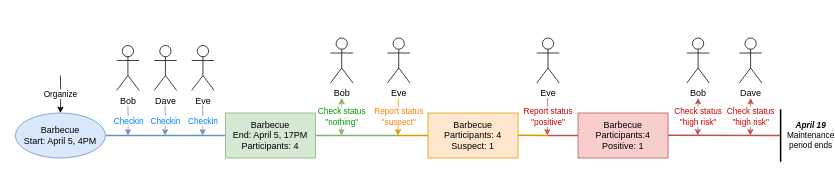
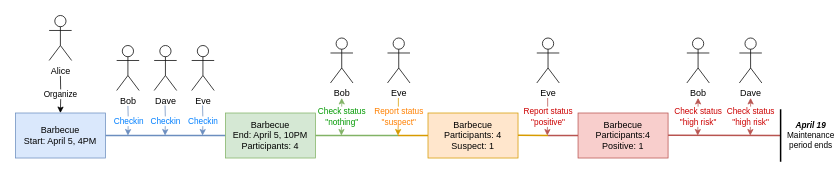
+ <mxCell id="3" value="Alice" style="shape=umlActor;verticalLabelPosition=bottom;labelBackgroundColor=#ffffff;verticalAlign=top;html=1;outlineConnect=0;" vertex="1" parent="1"><mxGeometry x="65" y="20" width="30" height="60" as="geometry" /></mxCell>
- <mxCell id="5" value="Barbecue&lt;br&gt;Start: April 5, 4PM" style="ellipse;whiteSpace=wrap;html=1;fillColor=#dae8fc;strokeColor=#6c8ebf;" vertex="1" parent="1"><mxGeometry x="20" y="150" width="120" height="60" as="geometry" /></mxCell>
+ <mxCell id="5" value="Barbecue&lt;br&gt;Start: April 5, 4PM" style="rounded=0;whiteSpace=wrap;html=1;fillColor=#dae8fc;strokeColor=#6c8ebf;" vertex="1" parent="1"><mxGeometry x="20" y="150" width="120" height="60" as="geometry" /></mxCell>
- <mxCell id="10" value="Barbecue&lt;br&gt;End: April 5, 17PM&lt;br&gt;Participants: 4" style="rounded=0;whiteSpace=wrap;html=1;fillColor=#d5e8d4;strokeColor=#82b366;" vertex="1" parent="1"><mxGeometry x="300" y="150" width="120" height="60" as="geometry" /></mxCell>
+ <mxCell id="10" value="Barbecue&lt;br&gt;End: April 5, 10PM&lt;br&gt;Participants: 4" style="rounded=0;whiteSpace=wrap;html=1;fillColor=#d5e8d4;strokeColor=#82b366;" vertex="1" parent="1"><mxGeometry x="300" y="150" width="120" height="60" as="geometry" /></mxCell>
